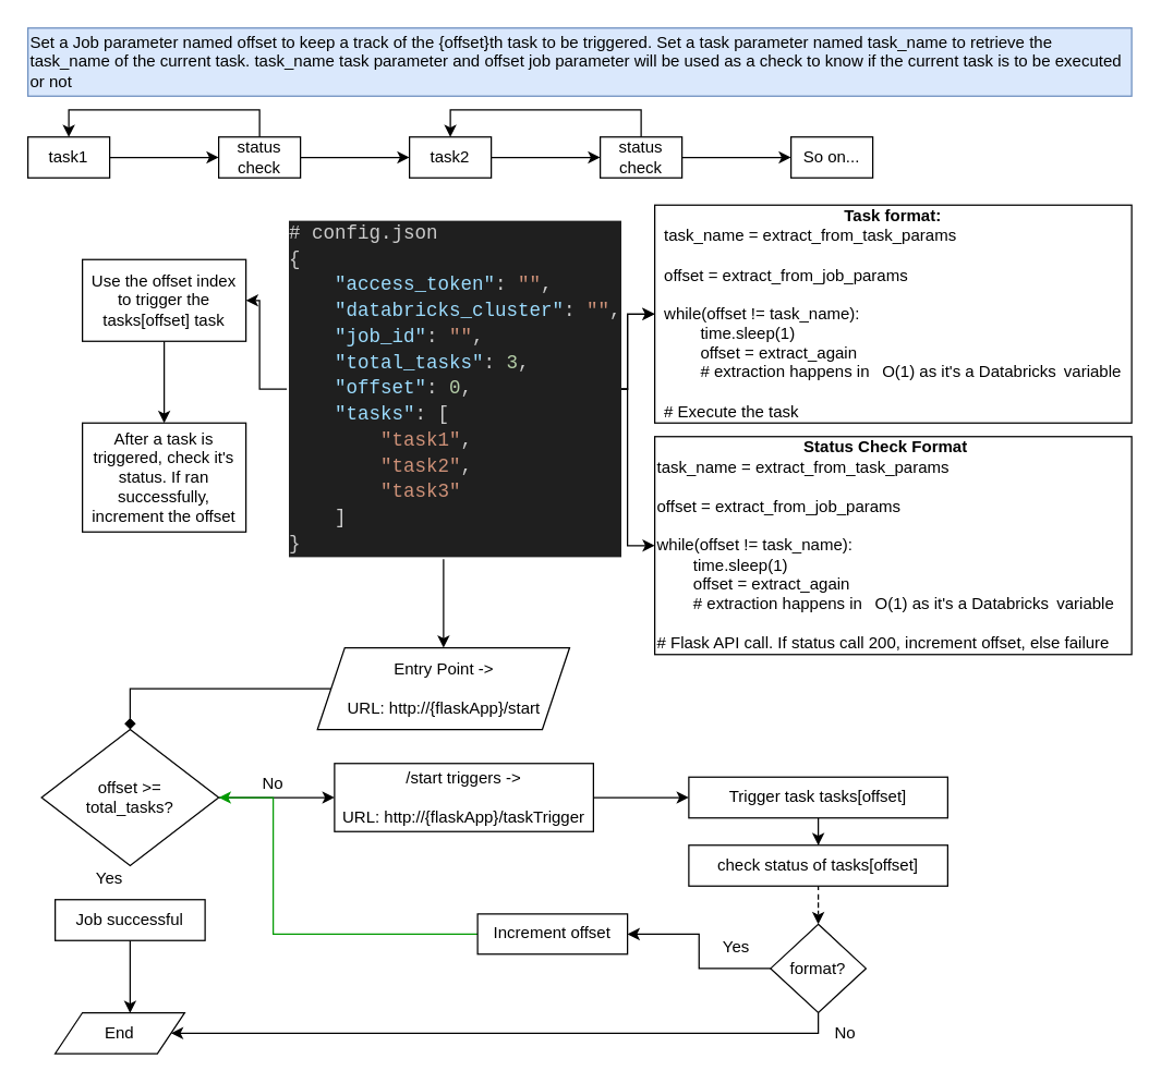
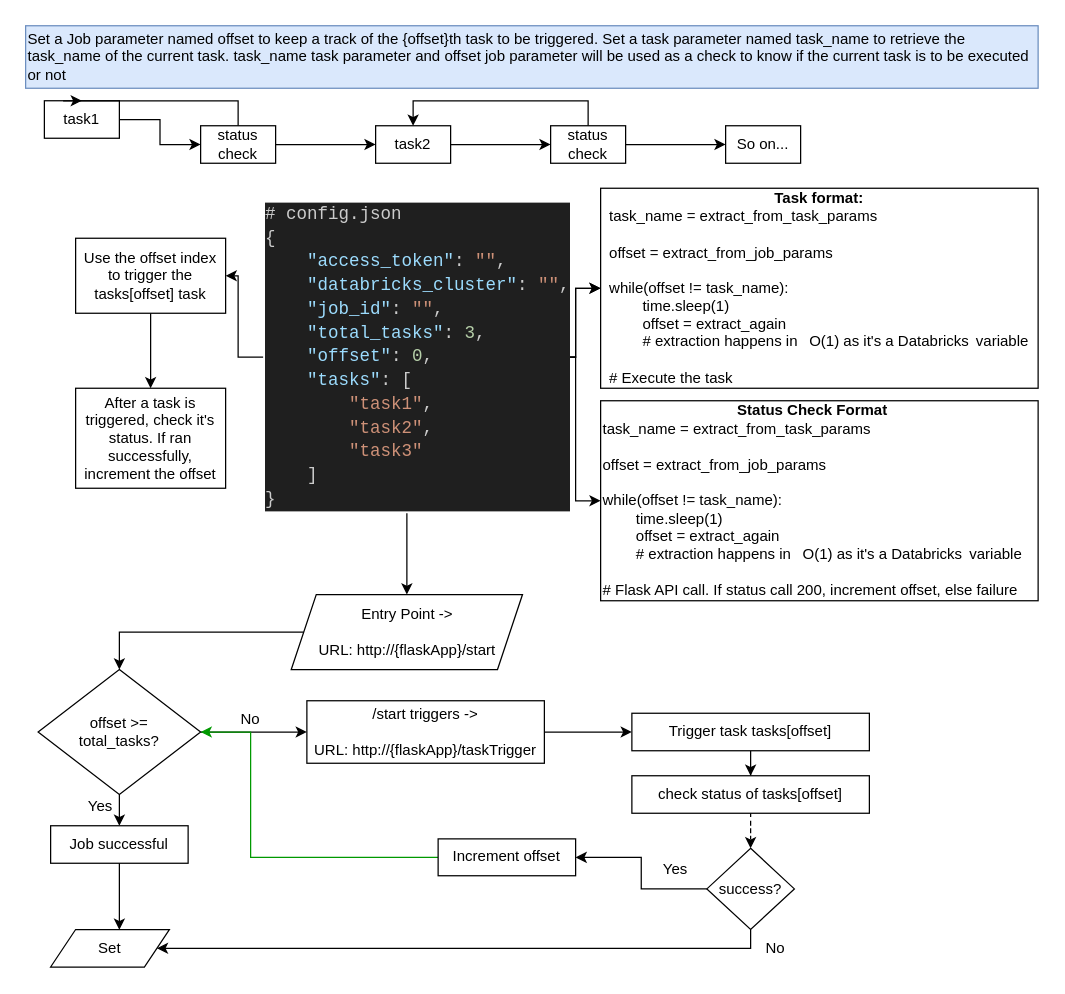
- <mxCell id="18" value="task1" style="rounded=0;whiteSpace=wrap;html=1;" vertex="1" parent="1"><mxGeometry x="20" y="100" width="60" height="30" as="geometry" /></mxCell>
+ <mxCell id="18" value="task1" style="rounded=0;whiteSpace=wrap;html=1;" vertex="1" parent="1"><mxGeometry x="35" y="80" width="60" height="30" as="geometry" /></mxCell>
- <mxCell id="5" value="" style="edgeStyle=orthogonalEdgeStyle;rounded=0;orthogonalLoop=1;jettySize=auto;html=1;endArrow=diamond;" edge="1" parent="1" source="6" target="33"><mxGeometry relative="1" as="geometry"><Array as="points"><mxPoint x="95" y="505" /></Array></mxGeometry></mxCell>
+ <mxCell id="5" value="" style="edgeStyle=orthogonalEdgeStyle;rounded=0;orthogonalLoop=1;jettySize=auto;html=1;" edge="1" parent="1" source="6" target="33"><mxGeometry relative="1" as="geometry"><Array as="points"><mxPoint x="95" y="505" /></Array></mxGeometry></mxCell>
+ <mxCell id="32" style="edgeStyle=orthogonalEdgeStyle;rounded=0;orthogonalLoop=1;jettySize=auto;html=1;entryX=0.5;entryY=0;entryDx=0;entryDy=0;" edge="1" parent="1" source="33" target="45"><mxGeometry relative="1" as="geometry" /></mxCell>
- <mxCell id="40" value="format?" style="rhombus;whiteSpace=wrap;html=1;rounded=0;" vertex="1" parent="1"><mxGeometry x="565" y="678" width="70" height="65" as="geometry" /></mxCell>
+ <mxCell id="40" value="success?" style="rhombus;whiteSpace=wrap;html=1;rounded=0;" vertex="1" parent="1"><mxGeometry x="565" y="678" width="70" height="65" as="geometry" /></mxCell>
- <mxCell id="36" value="End" style="shape=parallelogram;perimeter=parallelogramPerimeter;whiteSpace=wrap;html=1;fixedSize=1;" vertex="1" parent="1"><mxGeometry x="40" y="743" width="95" height="30" as="geometry" /></mxCell>
+ <mxCell id="36" value="Set" style="shape=parallelogram;perimeter=parallelogramPerimeter;whiteSpace=wrap;html=1;fixedSize=1;" vertex="1" parent="1"><mxGeometry x="40" y="743" width="95" height="30" as="geometry" /></mxCell>
